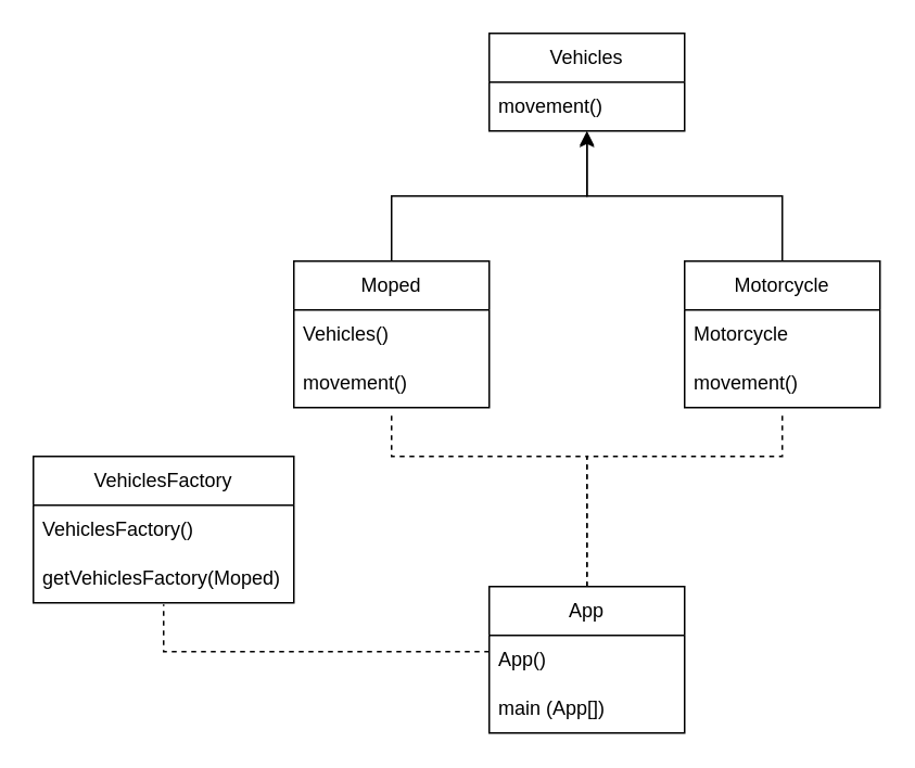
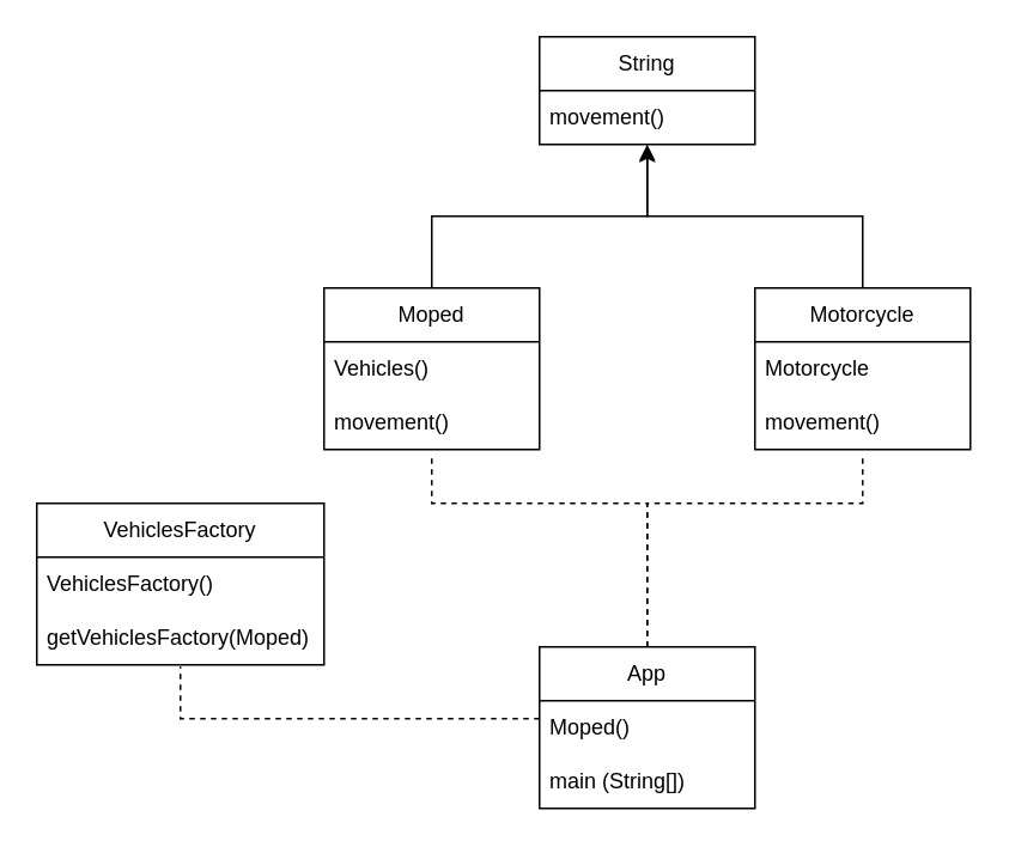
- <mxCell id="2" value="Vehicles" style="swimlane;fontStyle=0;childLayout=stackLayout;horizontal=1;startSize=30;horizontalStack=0;resizeParent=1;resizeParentMax=0;resizeLast=0;collapsible=1;marginBottom=0;whiteSpace=wrap;html=1;" vertex="1" parent="1"><mxGeometry x="300" y="20" width="120" height="60" as="geometry" /></mxCell>
+ <mxCell id="2" value="String" style="swimlane;fontStyle=0;childLayout=stackLayout;horizontal=1;startSize=30;horizontalStack=0;resizeParent=1;resizeParentMax=0;resizeLast=0;collapsible=1;marginBottom=0;whiteSpace=wrap;html=1;" vertex="1" parent="1"><mxGeometry x="300" y="20" width="120" height="60" as="geometry" /></mxCell>
- <mxCell id="16" value="App()" style="text;strokeColor=none;fillColor=none;align=left;verticalAlign=middle;spacingLeft=4;spacingRight=4;overflow=hidden;points=[[0,0.5],[1,0.5]];portConstraint=eastwest;rotatable=0;whiteSpace=wrap;html=1;" vertex="1" parent="15"><mxGeometry y="30" width="120" height="30" as="geometry" /></mxCell>
+ <mxCell id="16" value="Moped()" style="text;strokeColor=none;fillColor=none;align=left;verticalAlign=middle;spacingLeft=4;spacingRight=4;overflow=hidden;points=[[0,0.5],[1,0.5]];portConstraint=eastwest;rotatable=0;whiteSpace=wrap;html=1;" vertex="1" parent="15"><mxGeometry y="30" width="120" height="30" as="geometry" /></mxCell>
- <mxCell id="17" value="main (App[])" style="text;strokeColor=none;fillColor=none;align=left;verticalAlign=middle;spacingLeft=4;spacingRight=4;overflow=hidden;points=[[0,0.5],[1,0.5]];portConstraint=eastwest;rotatable=0;whiteSpace=wrap;html=1;" vertex="1" parent="15"><mxGeometry y="60" width="120" height="30" as="geometry" /></mxCell>
+ <mxCell id="17" value="main (String[])" style="text;strokeColor=none;fillColor=none;align=left;verticalAlign=middle;spacingLeft=4;spacingRight=4;overflow=hidden;points=[[0,0.5],[1,0.5]];portConstraint=eastwest;rotatable=0;whiteSpace=wrap;html=1;" vertex="1" parent="15"><mxGeometry y="60" width="120" height="30" as="geometry" /></mxCell>
